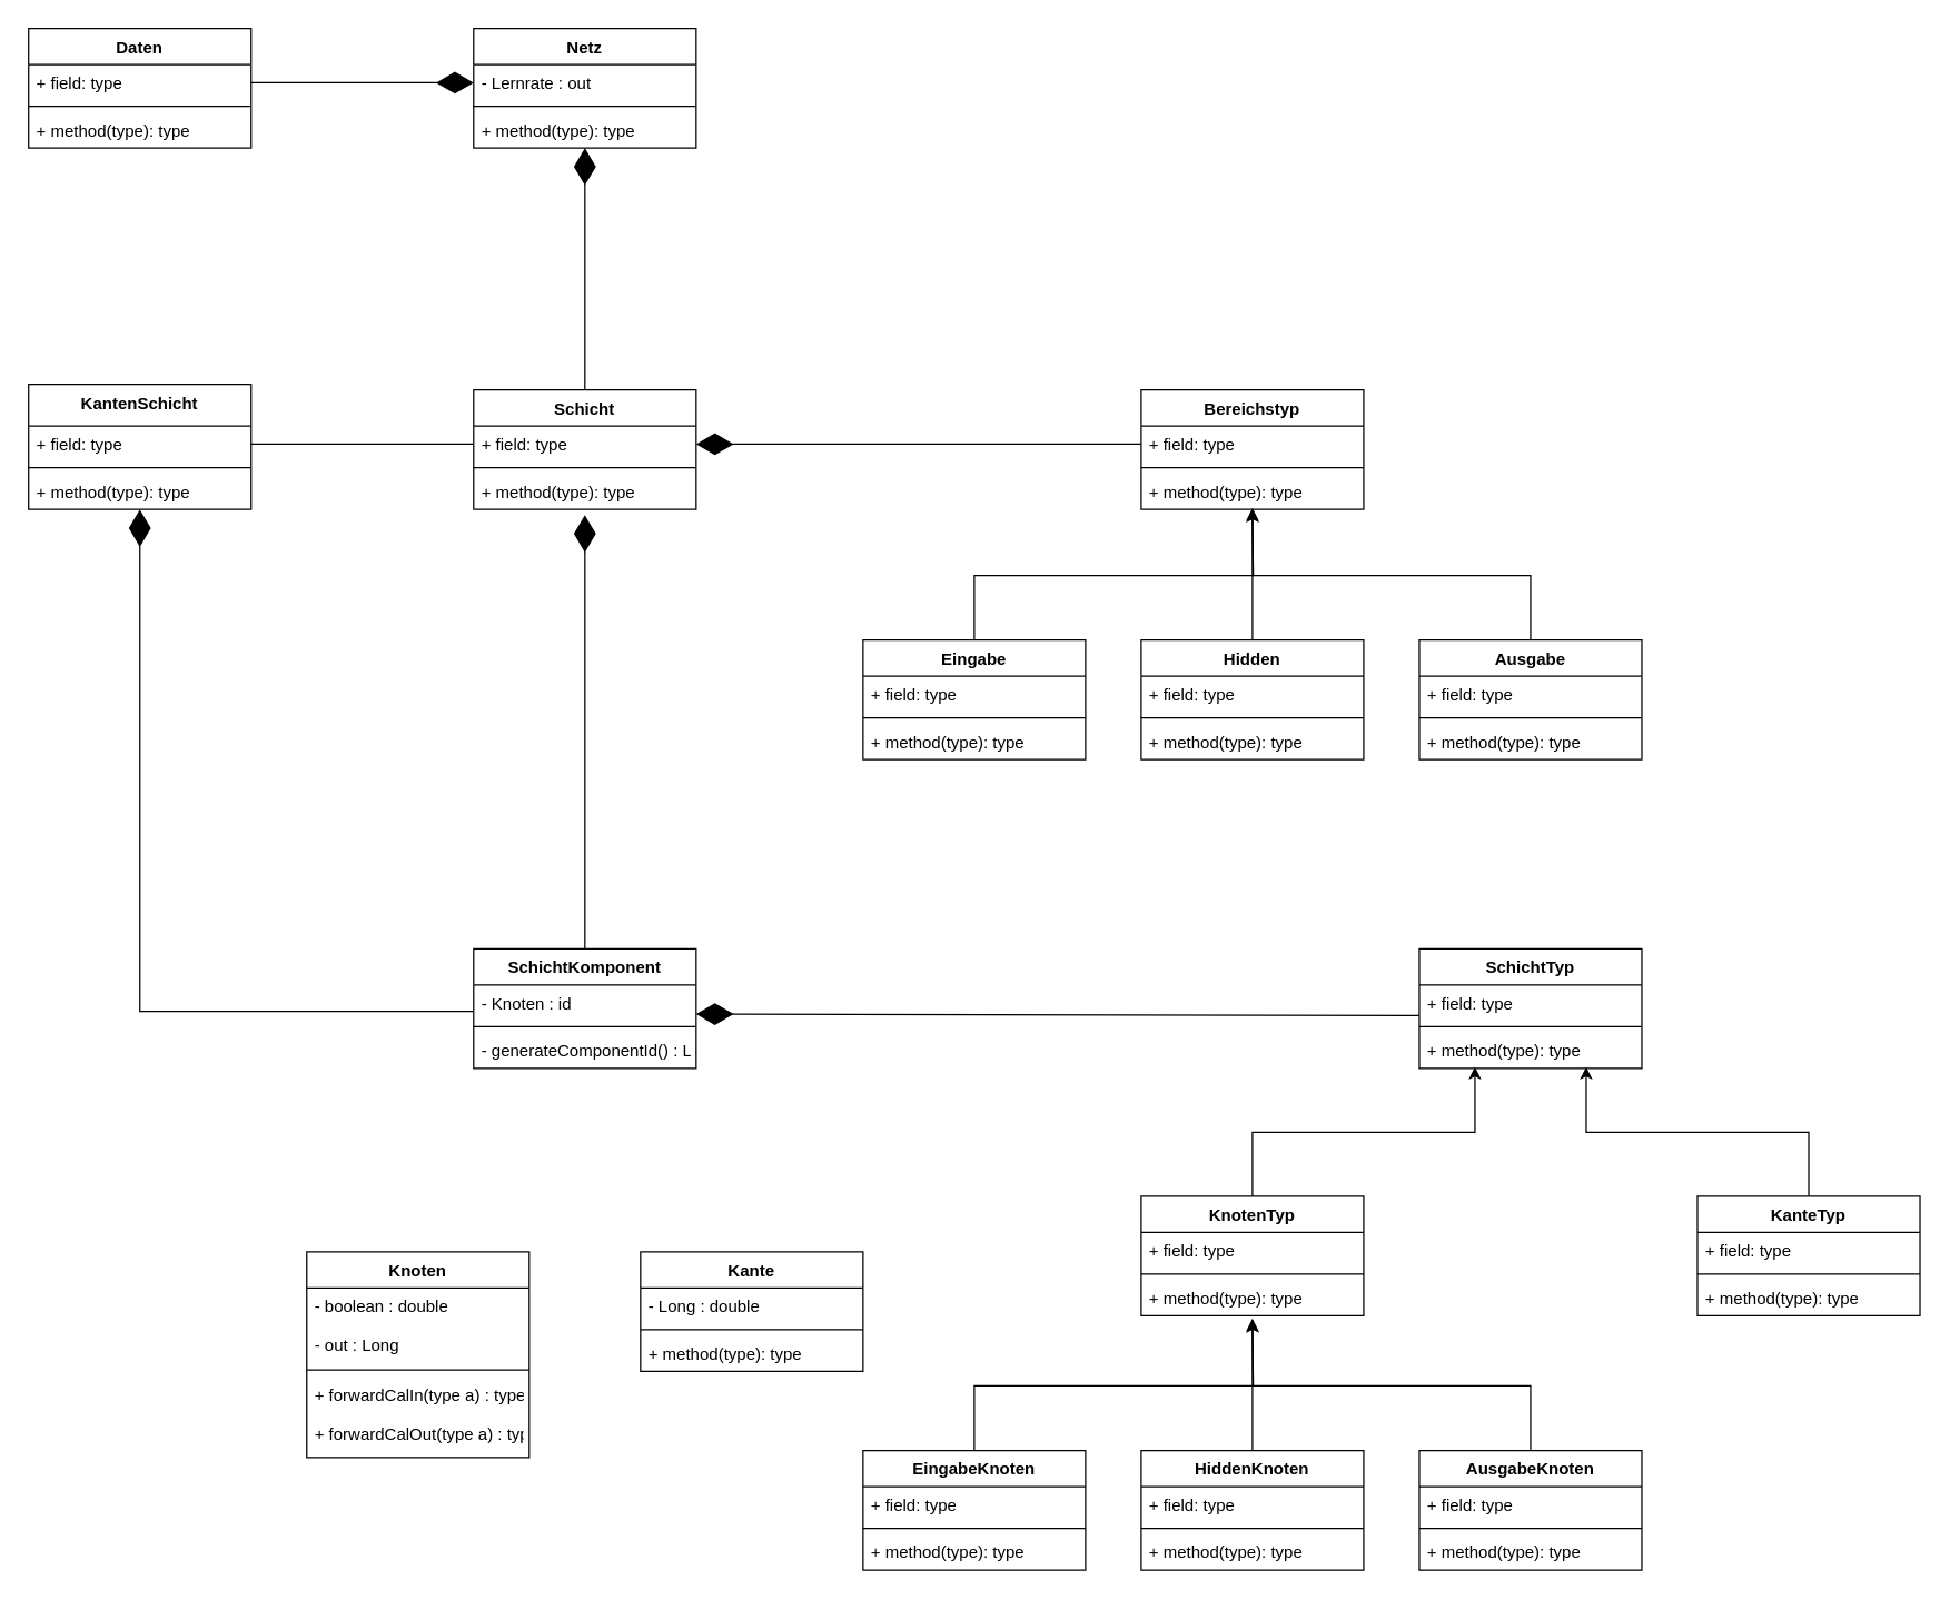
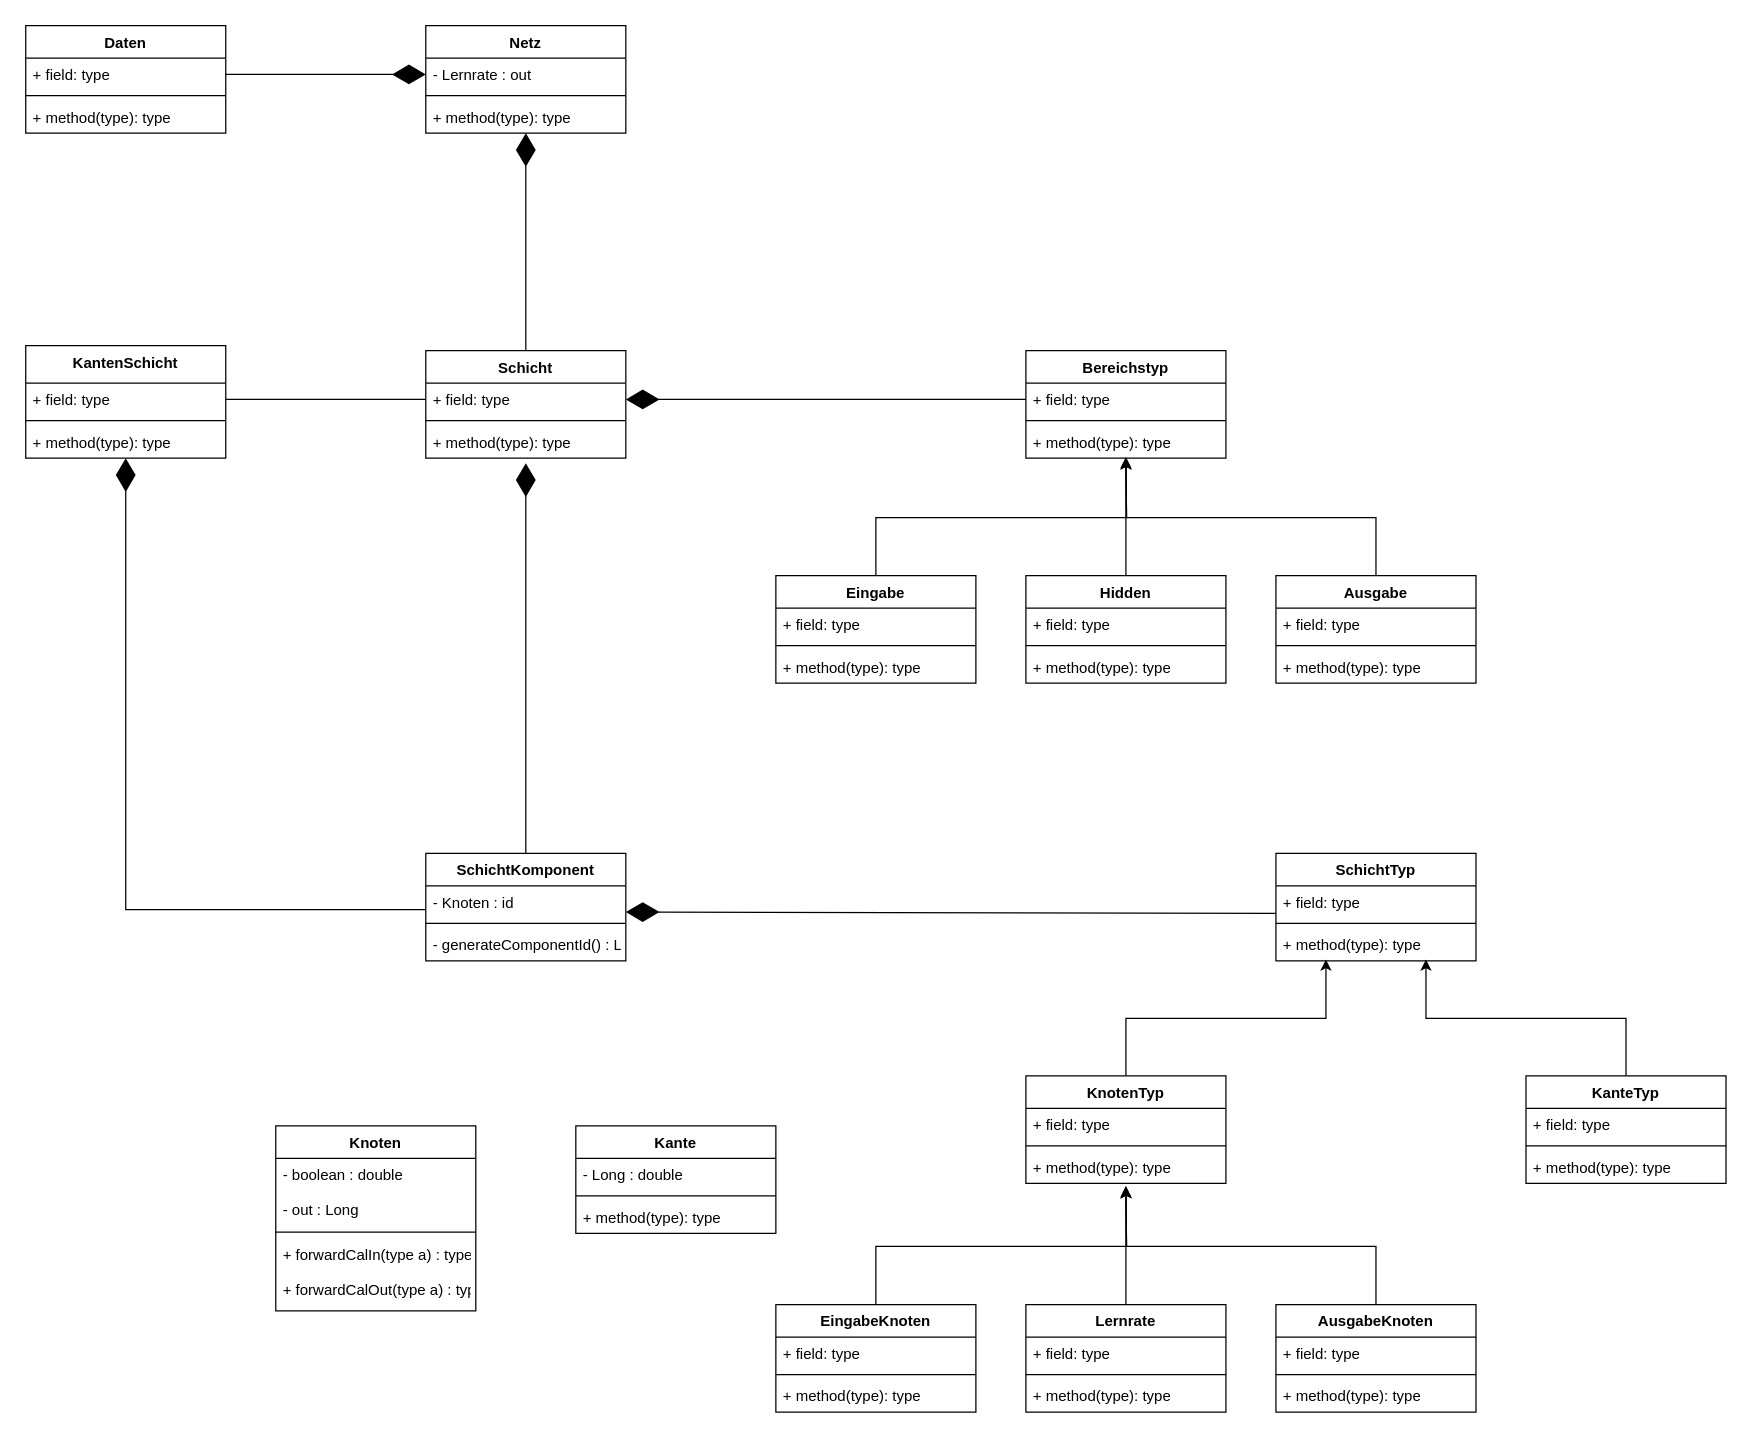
- <mxCell id="42" value="HiddenKnoten" style="swimlane;fontStyle=1;align=center;verticalAlign=top;childLayout=stackLayout;horizontal=1;startSize=26;horizontalStack=0;resizeParent=1;resizeParentMax=0;resizeLast=0;collapsible=1;marginBottom=0;" parent="1" vertex="1"><mxGeometry x="820" y="1042.99" width="160" height="86" as="geometry" /></mxCell>
+ <mxCell id="42" value="Lernrate" style="swimlane;fontStyle=1;align=center;verticalAlign=top;childLayout=stackLayout;horizontal=1;startSize=26;horizontalStack=0;resizeParent=1;resizeParentMax=0;resizeLast=0;collapsible=1;marginBottom=0;" parent="1" vertex="1"><mxGeometry x="820" y="1042.99" width="160" height="86" as="geometry" /></mxCell>
